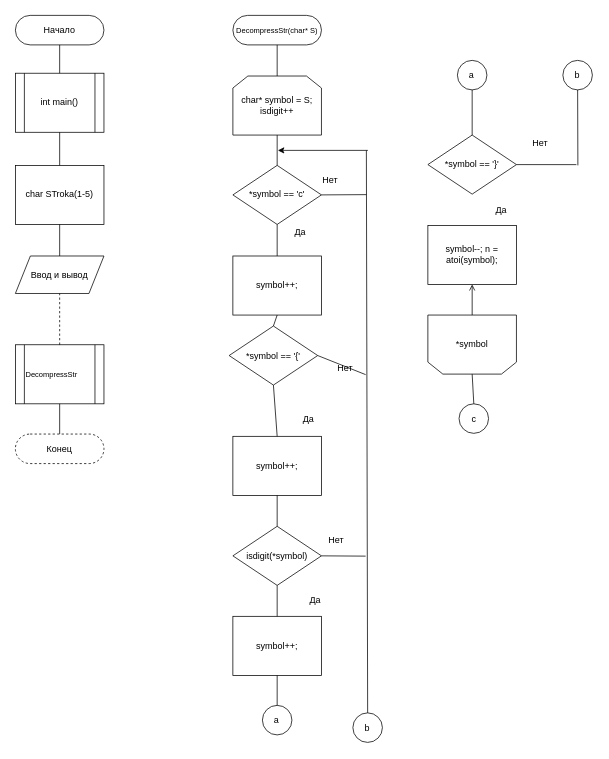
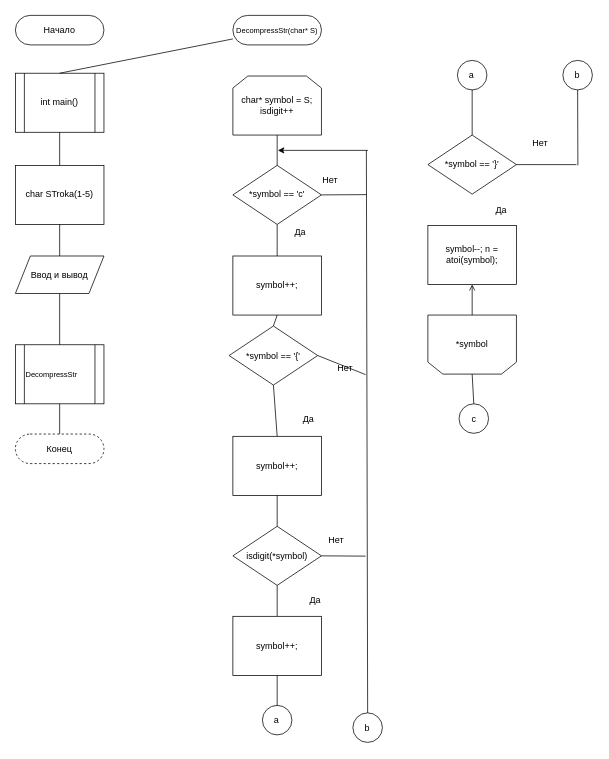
- <mxCell id="21" value="" style="endArrow=none;html=1;entryX=0.5;entryY=1;entryDx=0;entryDy=0;exitX=0.5;exitY=0;exitDx=0;exitDy=0;" parent="1" source="4" target="3" edge="1"><mxGeometry width="50" height="50" relative="1" as="geometry"><mxPoint x="290" y="300" as="sourcePoint" /><mxPoint x="340" y="250" as="targetPoint" /></mxGeometry></mxCell>
+ <mxCell id="21" value="" style="endArrow=none;html=1;exitX=0.5;exitY=0;exitDx=0;exitDy=0;" parent="1" source="4" target="15" edge="1"><mxGeometry width="50" height="50" relative="1" as="geometry"><mxPoint x="290" y="300" as="sourcePoint" /><mxPoint x="340" y="250" as="targetPoint" /></mxGeometry></mxCell>
- <mxCell id="26" value="" style="endArrow=none;html=1;entryX=0.5;entryY=1;entryDx=0;entryDy=0;exitX=0.5;exitY=0;exitDx=0;exitDy=0;" parent="1" source="14" target="15" edge="1"><mxGeometry width="50" height="50" relative="1" as="geometry"><mxPoint x="290" y="300" as="sourcePoint" /><mxPoint x="340" y="250" as="targetPoint" /></mxGeometry></mxCell>
- <mxCell id="24" value="" style="endArrow=none;html=1;entryX=0.5;entryY=1;entryDx=0;entryDy=0;exitX=0.5;exitY=0;exitDx=0;exitDy=0;dashed=1;" parent="1" source="7" target="6" edge="1"><mxGeometry width="50" height="50" relative="1" as="geometry"><mxPoint x="290" y="300" as="sourcePoint" /><mxPoint x="340" y="250" as="targetPoint" /></mxGeometry></mxCell>
+ <mxCell id="24" value="" style="endArrow=none;html=1;entryX=0.5;entryY=1;entryDx=0;entryDy=0;exitX=0.5;exitY=0;exitDx=0;exitDy=0;" parent="1" source="7" target="6" edge="1"><mxGeometry width="50" height="50" relative="1" as="geometry"><mxPoint x="290" y="300" as="sourcePoint" /><mxPoint x="340" y="250" as="targetPoint" /></mxGeometry></mxCell>
